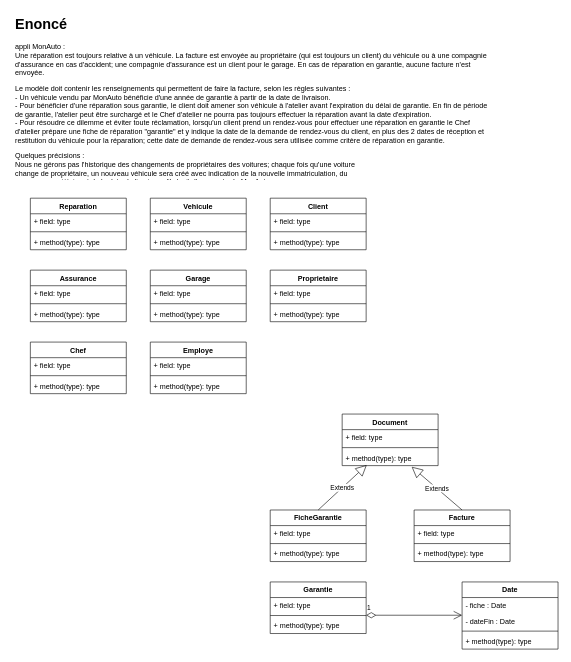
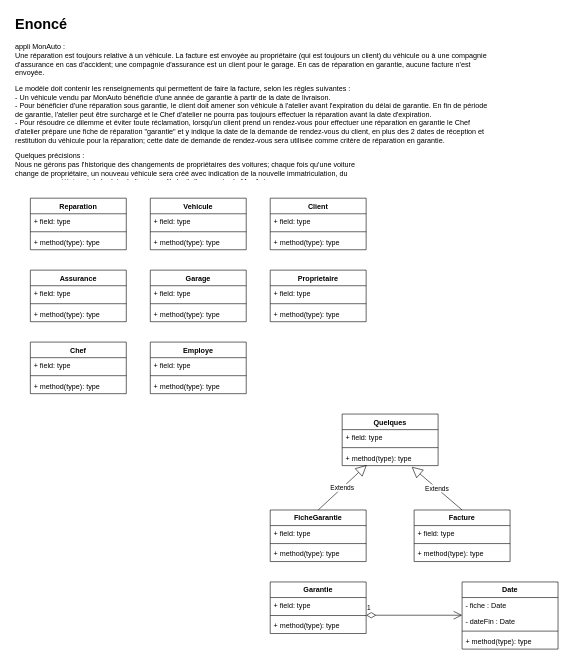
- <mxCell id="35" value="Document" style="swimlane;fontStyle=1;align=center;verticalAlign=top;childLayout=stackLayout;horizontal=1;startSize=26;horizontalStack=0;resizeParent=1;resizeParentMax=0;resizeLast=0;collapsible=1;marginBottom=0;" vertex="1" parent="1"><mxGeometry x="570" y="690" width="160" height="86" as="geometry" /></mxCell>
+ <mxCell id="35" value="Quelques" style="swimlane;fontStyle=1;align=center;verticalAlign=top;childLayout=stackLayout;horizontal=1;startSize=26;horizontalStack=0;resizeParent=1;resizeParentMax=0;resizeLast=0;collapsible=1;marginBottom=0;" vertex="1" parent="1"><mxGeometry x="570" y="690" width="160" height="86" as="geometry" /></mxCell>
